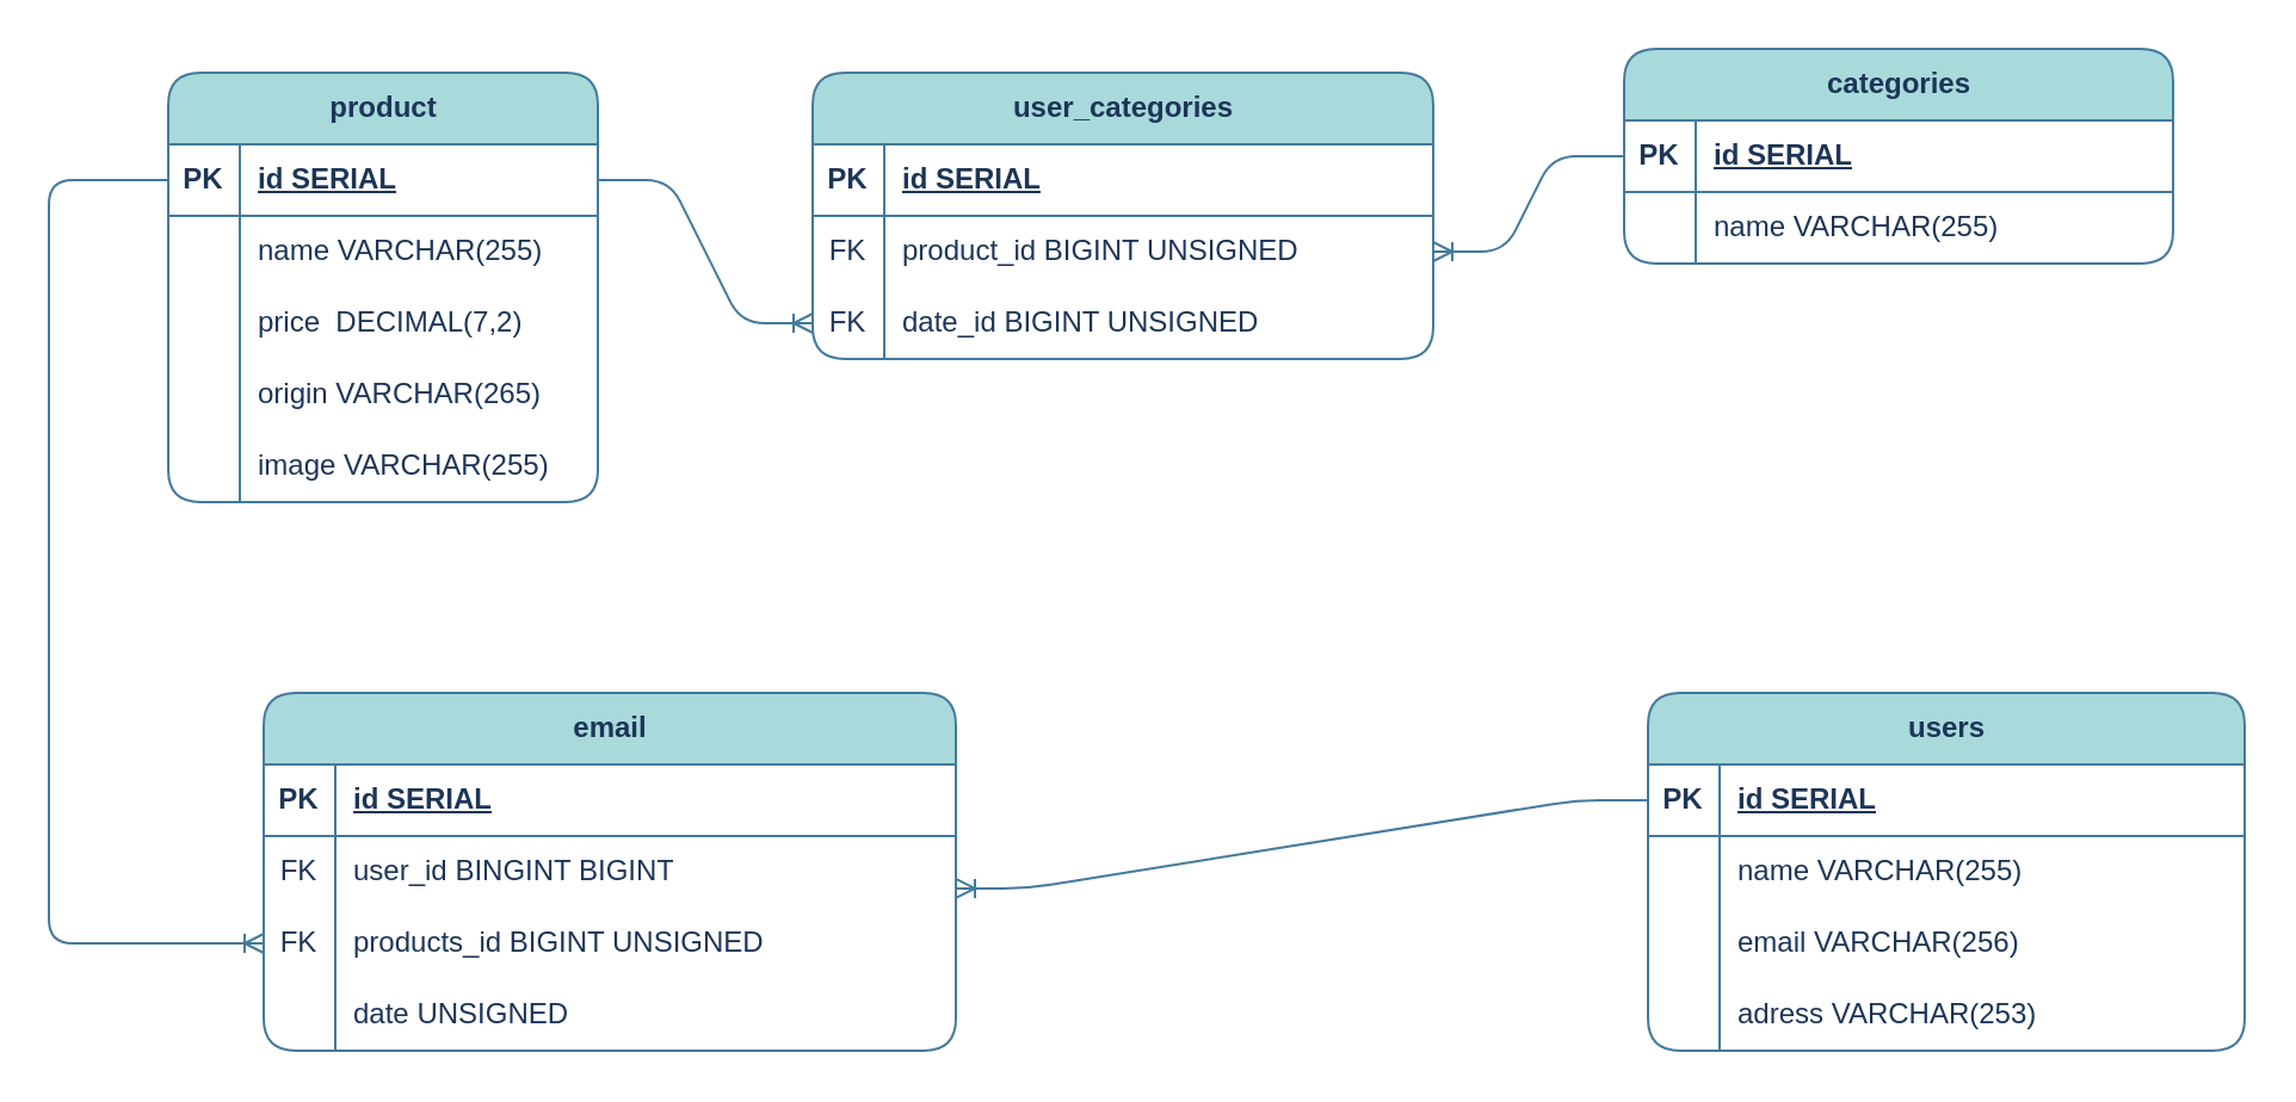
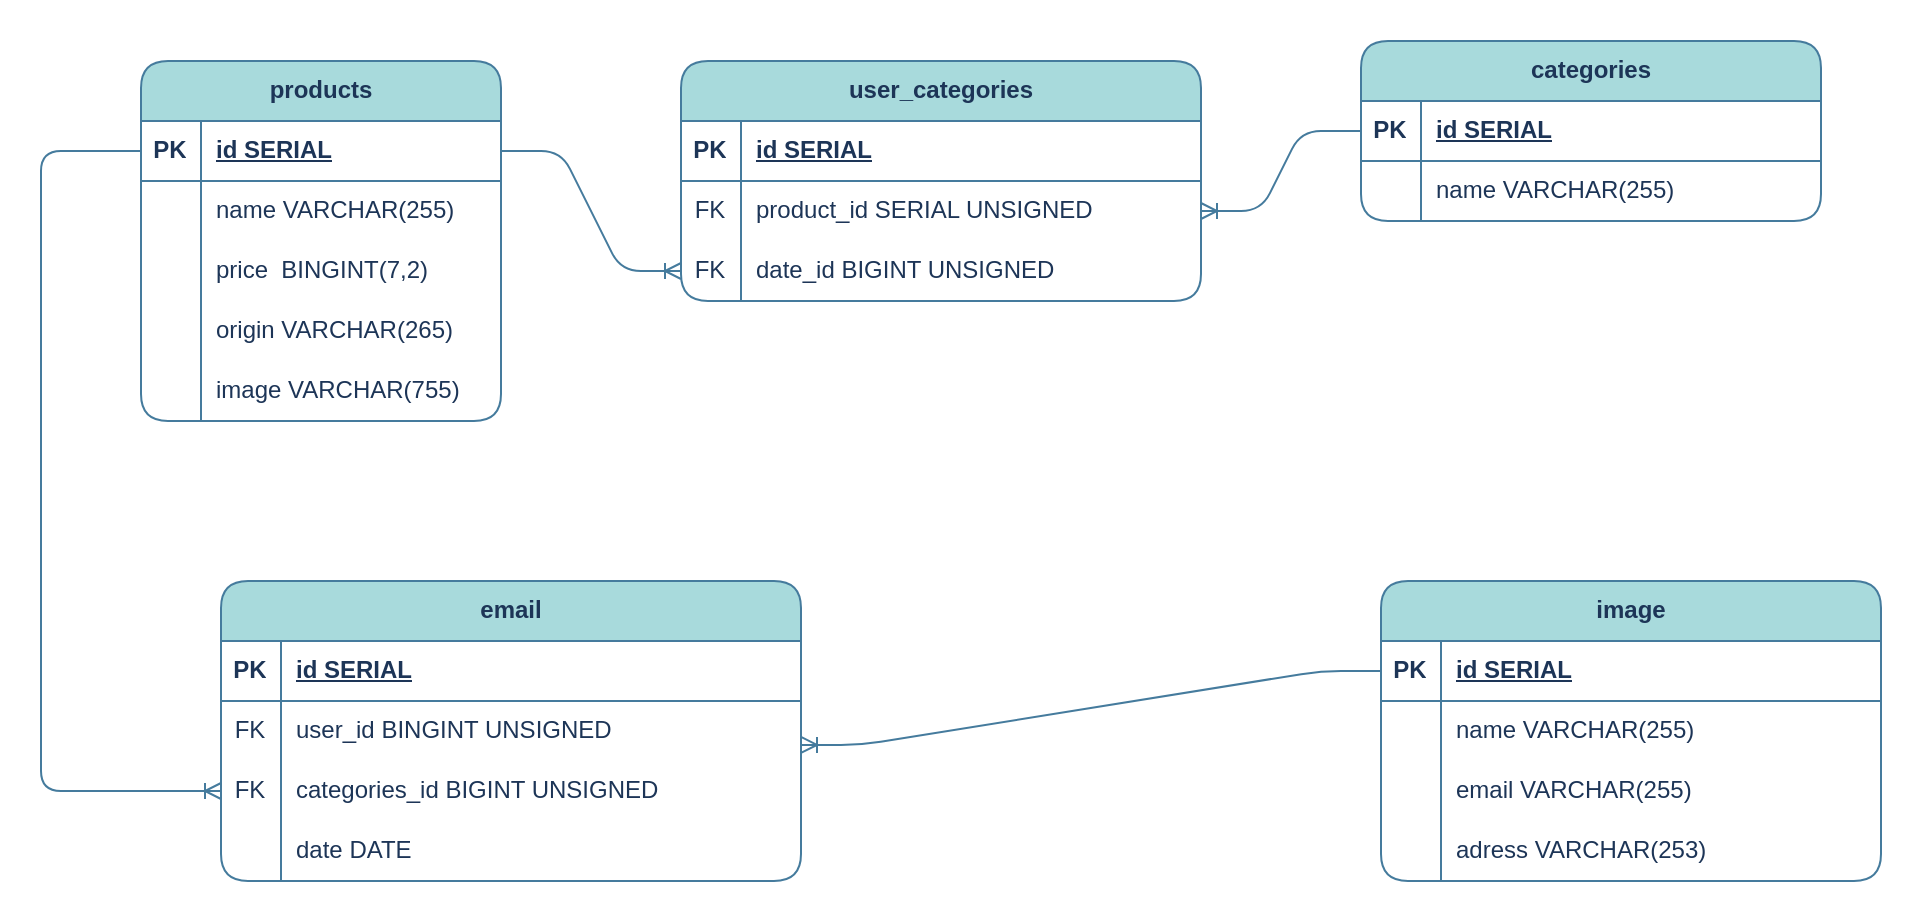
- <mxCell id="2" value="product" style="shape=table;startSize=30;container=1;collapsible=1;childLayout=tableLayout;fixedRows=1;rowLines=0;fontStyle=1;align=center;resizeLast=1;html=1;rounded=1;labelBackgroundColor=none;fillColor=#A8DADC;strokeColor=#457B9D;fontColor=#1D3557;" vertex="1" parent="1"><mxGeometry x="70" y="30" width="180" height="180" as="geometry"><mxRectangle x="130" y="160" width="70" height="30" as="alternateBounds" /></mxGeometry></mxCell>
+ <mxCell id="2" value="products" style="shape=table;startSize=30;container=1;collapsible=1;childLayout=tableLayout;fixedRows=1;rowLines=0;fontStyle=1;align=center;resizeLast=1;html=1;rounded=1;labelBackgroundColor=none;fillColor=#A8DADC;strokeColor=#457B9D;fontColor=#1D3557;" vertex="1" parent="1"><mxGeometry x="70" y="30" width="180" height="180" as="geometry"><mxRectangle x="130" y="160" width="70" height="30" as="alternateBounds" /></mxGeometry></mxCell>
- <mxCell id="24" value="product_id BIGINT UNSIGNED" style="shape=partialRectangle;connectable=0;fillColor=none;top=0;left=0;bottom=0;right=0;align=left;spacingLeft=6;overflow=hidden;whiteSpace=wrap;html=1;rounded=1;labelBackgroundColor=none;strokeColor=#457B9D;fontColor=#1D3557;" vertex="1" parent="22"><mxGeometry x="30" width="230" height="30" as="geometry"><mxRectangle width="230" height="30" as="alternateBounds" /></mxGeometry></mxCell>
+ <mxCell id="24" value="product_id SERIAL UNSIGNED" style="shape=partialRectangle;connectable=0;fillColor=none;top=0;left=0;bottom=0;right=0;align=left;spacingLeft=6;overflow=hidden;whiteSpace=wrap;html=1;rounded=1;labelBackgroundColor=none;strokeColor=#457B9D;fontColor=#1D3557;" vertex="1" parent="22"><mxGeometry x="30" width="230" height="30" as="geometry"><mxRectangle width="230" height="30" as="alternateBounds" /></mxGeometry></mxCell>
- <mxCell id="11" value="price&amp;nbsp; DECIMAL(7,2)" style="shape=partialRectangle;connectable=0;fillColor=none;top=0;left=0;bottom=0;right=0;align=left;spacingLeft=6;overflow=hidden;whiteSpace=wrap;html=1;rounded=1;labelBackgroundColor=none;strokeColor=#457B9D;fontColor=#1D3557;" vertex="1" parent="9"><mxGeometry x="30" width="150" height="30" as="geometry"><mxRectangle width="150" height="30" as="alternateBounds" /></mxGeometry></mxCell>
+ <mxCell id="11" value="price&amp;nbsp; BINGINT(7,2)" style="shape=partialRectangle;connectable=0;fillColor=none;top=0;left=0;bottom=0;right=0;align=left;spacingLeft=6;overflow=hidden;whiteSpace=wrap;html=1;rounded=1;labelBackgroundColor=none;strokeColor=#457B9D;fontColor=#1D3557;" vertex="1" parent="9"><mxGeometry x="30" width="150" height="30" as="geometry"><mxRectangle width="150" height="30" as="alternateBounds" /></mxGeometry></mxCell>
- <mxCell id="17" value="image VARCHAR(255)" style="shape=partialRectangle;connectable=0;fillColor=none;top=0;left=0;bottom=0;right=0;align=left;spacingLeft=6;overflow=hidden;whiteSpace=wrap;html=1;rounded=1;labelBackgroundColor=none;strokeColor=#457B9D;fontColor=#1D3557;" vertex="1" parent="15"><mxGeometry x="30" width="150" height="30" as="geometry"><mxRectangle width="150" height="30" as="alternateBounds" /></mxGeometry></mxCell>
+ <mxCell id="17" value="image VARCHAR(755)" style="shape=partialRectangle;connectable=0;fillColor=none;top=0;left=0;bottom=0;right=0;align=left;spacingLeft=6;overflow=hidden;whiteSpace=wrap;html=1;rounded=1;labelBackgroundColor=none;strokeColor=#457B9D;fontColor=#1D3557;" vertex="1" parent="15"><mxGeometry x="30" width="150" height="30" as="geometry"><mxRectangle width="150" height="30" as="alternateBounds" /></mxGeometry></mxCell>
- <mxCell id="35" value="users" style="shape=table;startSize=30;container=1;collapsible=1;childLayout=tableLayout;fixedRows=1;rowLines=0;fontStyle=1;align=center;resizeLast=1;html=1;rounded=1;labelBackgroundColor=none;fillColor=#A8DADC;strokeColor=#457B9D;fontColor=#1D3557;" vertex="1" parent="1"><mxGeometry x="690" y="290" width="250" height="150" as="geometry"><mxRectangle x="430" y="50" width="70" height="30" as="alternateBounds" /></mxGeometry></mxCell>
+ <mxCell id="35" value="image" style="shape=table;startSize=30;container=1;collapsible=1;childLayout=tableLayout;fixedRows=1;rowLines=0;fontStyle=1;align=center;resizeLast=1;html=1;rounded=1;labelBackgroundColor=none;fillColor=#A8DADC;strokeColor=#457B9D;fontColor=#1D3557;" vertex="1" parent="1"><mxGeometry x="690" y="290" width="250" height="150" as="geometry"><mxRectangle x="430" y="50" width="70" height="30" as="alternateBounds" /></mxGeometry></mxCell>
- <mxCell id="54" value="user_id BINGINT BIGINT" style="shape=partialRectangle;connectable=0;fillColor=none;top=0;left=0;bottom=0;right=0;align=left;spacingLeft=6;overflow=hidden;whiteSpace=wrap;html=1;rounded=1;labelBackgroundColor=none;strokeColor=#457B9D;fontColor=#1D3557;" vertex="1" parent="52"><mxGeometry x="30" width="260" height="30" as="geometry"><mxRectangle width="260" height="30" as="alternateBounds" /></mxGeometry></mxCell>
+ <mxCell id="54" value="user_id BINGINT UNSIGNED" style="shape=partialRectangle;connectable=0;fillColor=none;top=0;left=0;bottom=0;right=0;align=left;spacingLeft=6;overflow=hidden;whiteSpace=wrap;html=1;rounded=1;labelBackgroundColor=none;strokeColor=#457B9D;fontColor=#1D3557;" vertex="1" parent="52"><mxGeometry x="30" width="260" height="30" as="geometry"><mxRectangle width="260" height="30" as="alternateBounds" /></mxGeometry></mxCell>
- <mxCell id="57" value="products_id BIGINT UNSIGNED" style="shape=partialRectangle;connectable=0;fillColor=none;top=0;left=0;bottom=0;right=0;align=left;spacingLeft=6;overflow=hidden;whiteSpace=wrap;html=1;rounded=1;labelBackgroundColor=none;strokeColor=#457B9D;fontColor=#1D3557;" vertex="1" parent="55"><mxGeometry x="30" width="260" height="30" as="geometry"><mxRectangle width="260" height="30" as="alternateBounds" /></mxGeometry></mxCell>
+ <mxCell id="57" value="categories_id BIGINT UNSIGNED" style="shape=partialRectangle;connectable=0;fillColor=none;top=0;left=0;bottom=0;right=0;align=left;spacingLeft=6;overflow=hidden;whiteSpace=wrap;html=1;rounded=1;labelBackgroundColor=none;strokeColor=#457B9D;fontColor=#1D3557;" vertex="1" parent="55"><mxGeometry x="30" width="260" height="30" as="geometry"><mxRectangle width="260" height="30" as="alternateBounds" /></mxGeometry></mxCell>
- <mxCell id="44" value="email VARCHAR(256)" style="shape=partialRectangle;connectable=0;fillColor=none;top=0;left=0;bottom=0;right=0;align=left;spacingLeft=6;overflow=hidden;whiteSpace=wrap;html=1;rounded=1;labelBackgroundColor=none;strokeColor=#457B9D;fontColor=#1D3557;" vertex="1" parent="42"><mxGeometry x="30" width="220" height="30" as="geometry"><mxRectangle width="220" height="30" as="alternateBounds" /></mxGeometry></mxCell>
+ <mxCell id="44" value="email VARCHAR(255)" style="shape=partialRectangle;connectable=0;fillColor=none;top=0;left=0;bottom=0;right=0;align=left;spacingLeft=6;overflow=hidden;whiteSpace=wrap;html=1;rounded=1;labelBackgroundColor=none;strokeColor=#457B9D;fontColor=#1D3557;" vertex="1" parent="42"><mxGeometry x="30" width="220" height="30" as="geometry"><mxRectangle width="220" height="30" as="alternateBounds" /></mxGeometry></mxCell>
- <mxCell id="60" value="date UNSIGNED" style="shape=partialRectangle;connectable=0;fillColor=none;top=0;left=0;bottom=0;right=0;align=left;spacingLeft=6;overflow=hidden;whiteSpace=wrap;html=1;rounded=1;labelBackgroundColor=none;strokeColor=#457B9D;fontColor=#1D3557;" vertex="1" parent="58"><mxGeometry x="30" width="260" height="30" as="geometry"><mxRectangle width="260" height="30" as="alternateBounds" /></mxGeometry></mxCell>
+ <mxCell id="60" value="date DATE" style="shape=partialRectangle;connectable=0;fillColor=none;top=0;left=0;bottom=0;right=0;align=left;spacingLeft=6;overflow=hidden;whiteSpace=wrap;html=1;rounded=1;labelBackgroundColor=none;strokeColor=#457B9D;fontColor=#1D3557;" vertex="1" parent="58"><mxGeometry x="30" width="260" height="30" as="geometry"><mxRectangle width="260" height="30" as="alternateBounds" /></mxGeometry></mxCell>
